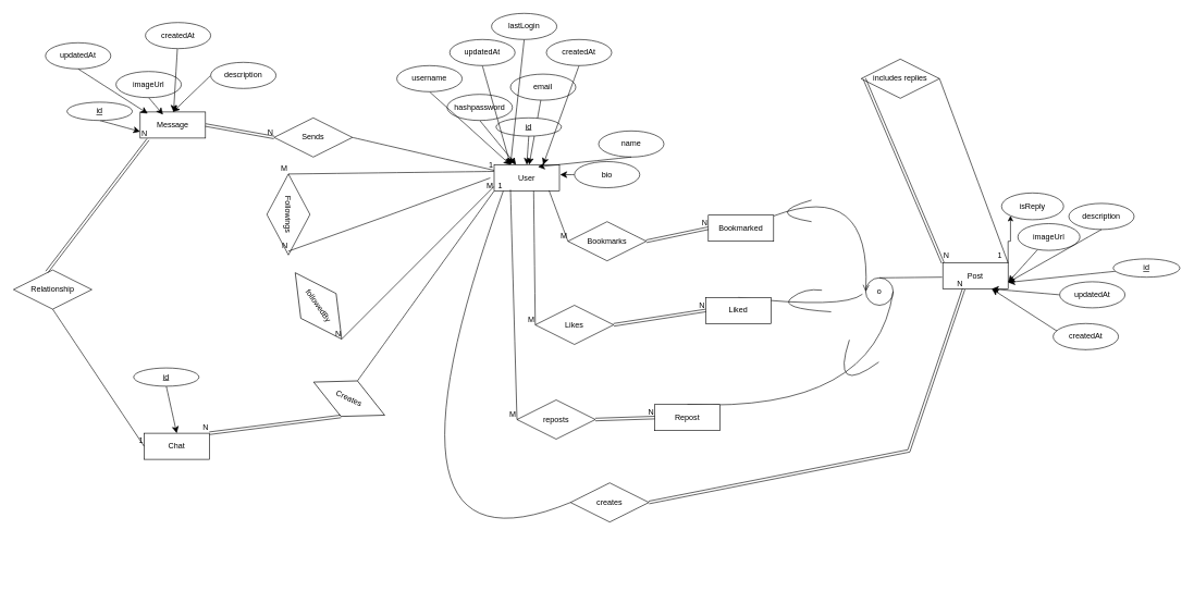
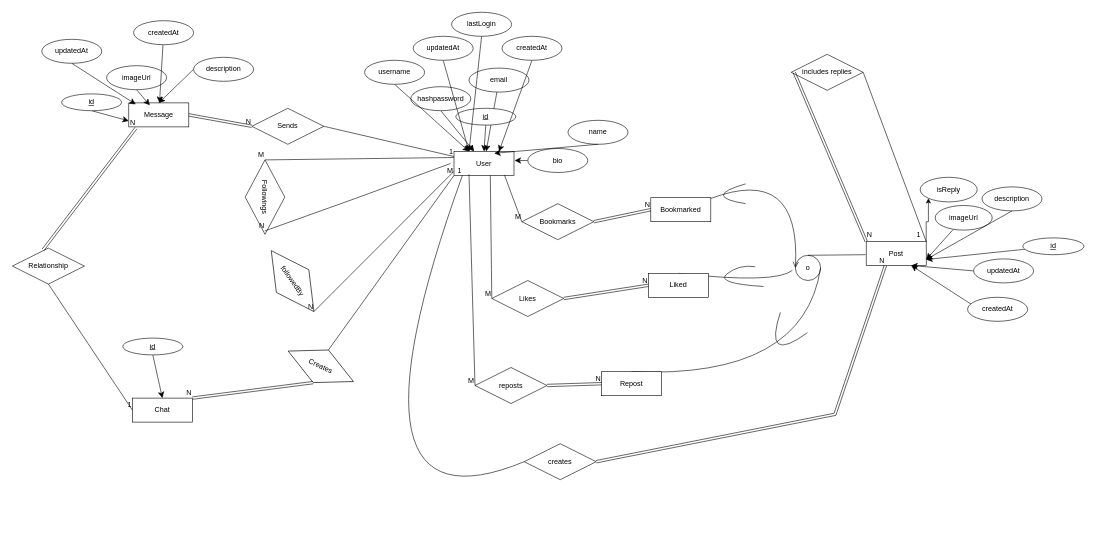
- <mxCell id="9" value="&lt;div&gt;name&lt;/div&gt;" style="ellipse;whiteSpace=wrap;html=1;align=center;" parent="1" vertex="1"><mxGeometry x="916" y="200" width="100" height="40" as="geometry" /></mxCell>
+ <mxCell id="9" value="&lt;div&gt;name&lt;/div&gt;" style="ellipse;whiteSpace=wrap;html=1;align=center;" parent="1" vertex="1"><mxGeometry x="946" y="200" width="100" height="40" as="geometry" /></mxCell>
